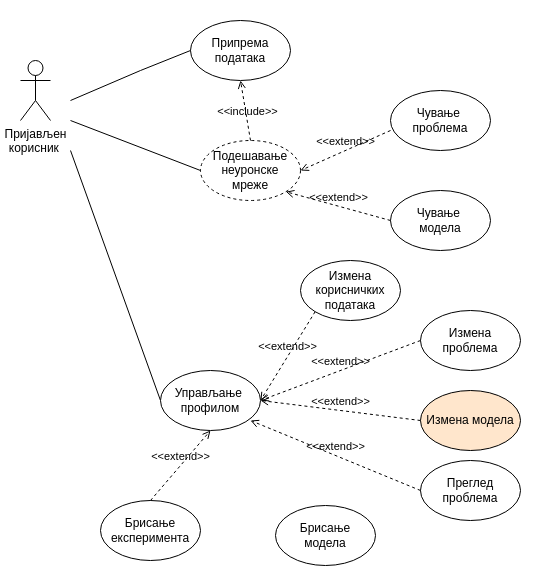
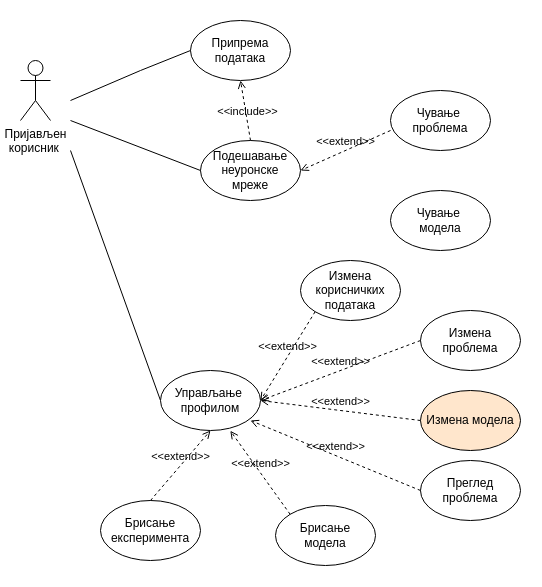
- <mxCell id="4" value="Подешавање неуронске &lt;br&gt;мреже" style="ellipse;whiteSpace=wrap;html=1;dashed=1;" vertex="1" parent="1"><mxGeometry x="200" y="140" width="100" height="60" as="geometry" /></mxCell>
+ <mxCell id="4" value="Подешавање неуронске &lt;br&gt;мреже" style="ellipse;whiteSpace=wrap;html=1;" vertex="1" parent="1"><mxGeometry x="200" y="140" width="100" height="60" as="geometry" /></mxCell>
- <mxCell id="13" value="&amp;lt;&amp;lt;extend&amp;gt;&amp;gt;" style="html=1;verticalAlign=bottom;labelBackgroundColor=none;endArrow=open;endFill=0;dashed=1;rounded=0;entryX=1;entryY=1;entryDx=0;entryDy=0;exitX=0;exitY=0.5;exitDx=0;exitDy=0;" edge="1" parent="1" source="12" target="4"><mxGeometry width="160" relative="1" as="geometry"><mxPoint x="400" y="140" as="sourcePoint" /><mxPoint x="310" y="180" as="targetPoint" /></mxGeometry></mxCell>
+ <mxCell id="24" value="&amp;lt;&amp;lt;extend&amp;gt;&amp;gt;" style="html=1;verticalAlign=bottom;labelBackgroundColor=none;endArrow=open;endFill=0;dashed=1;rounded=0;exitX=0;exitY=0;exitDx=0;exitDy=0;entryX=0.698;entryY=1.004;entryDx=0;entryDy=0;entryPerimeter=0;" edge="1" parent="1" source="18" target="9"><mxGeometry width="160" relative="1" as="geometry"><mxPoint x="440" y="360" as="sourcePoint" /><mxPoint x="280" y="420" as="targetPoint" /></mxGeometry></mxCell>
